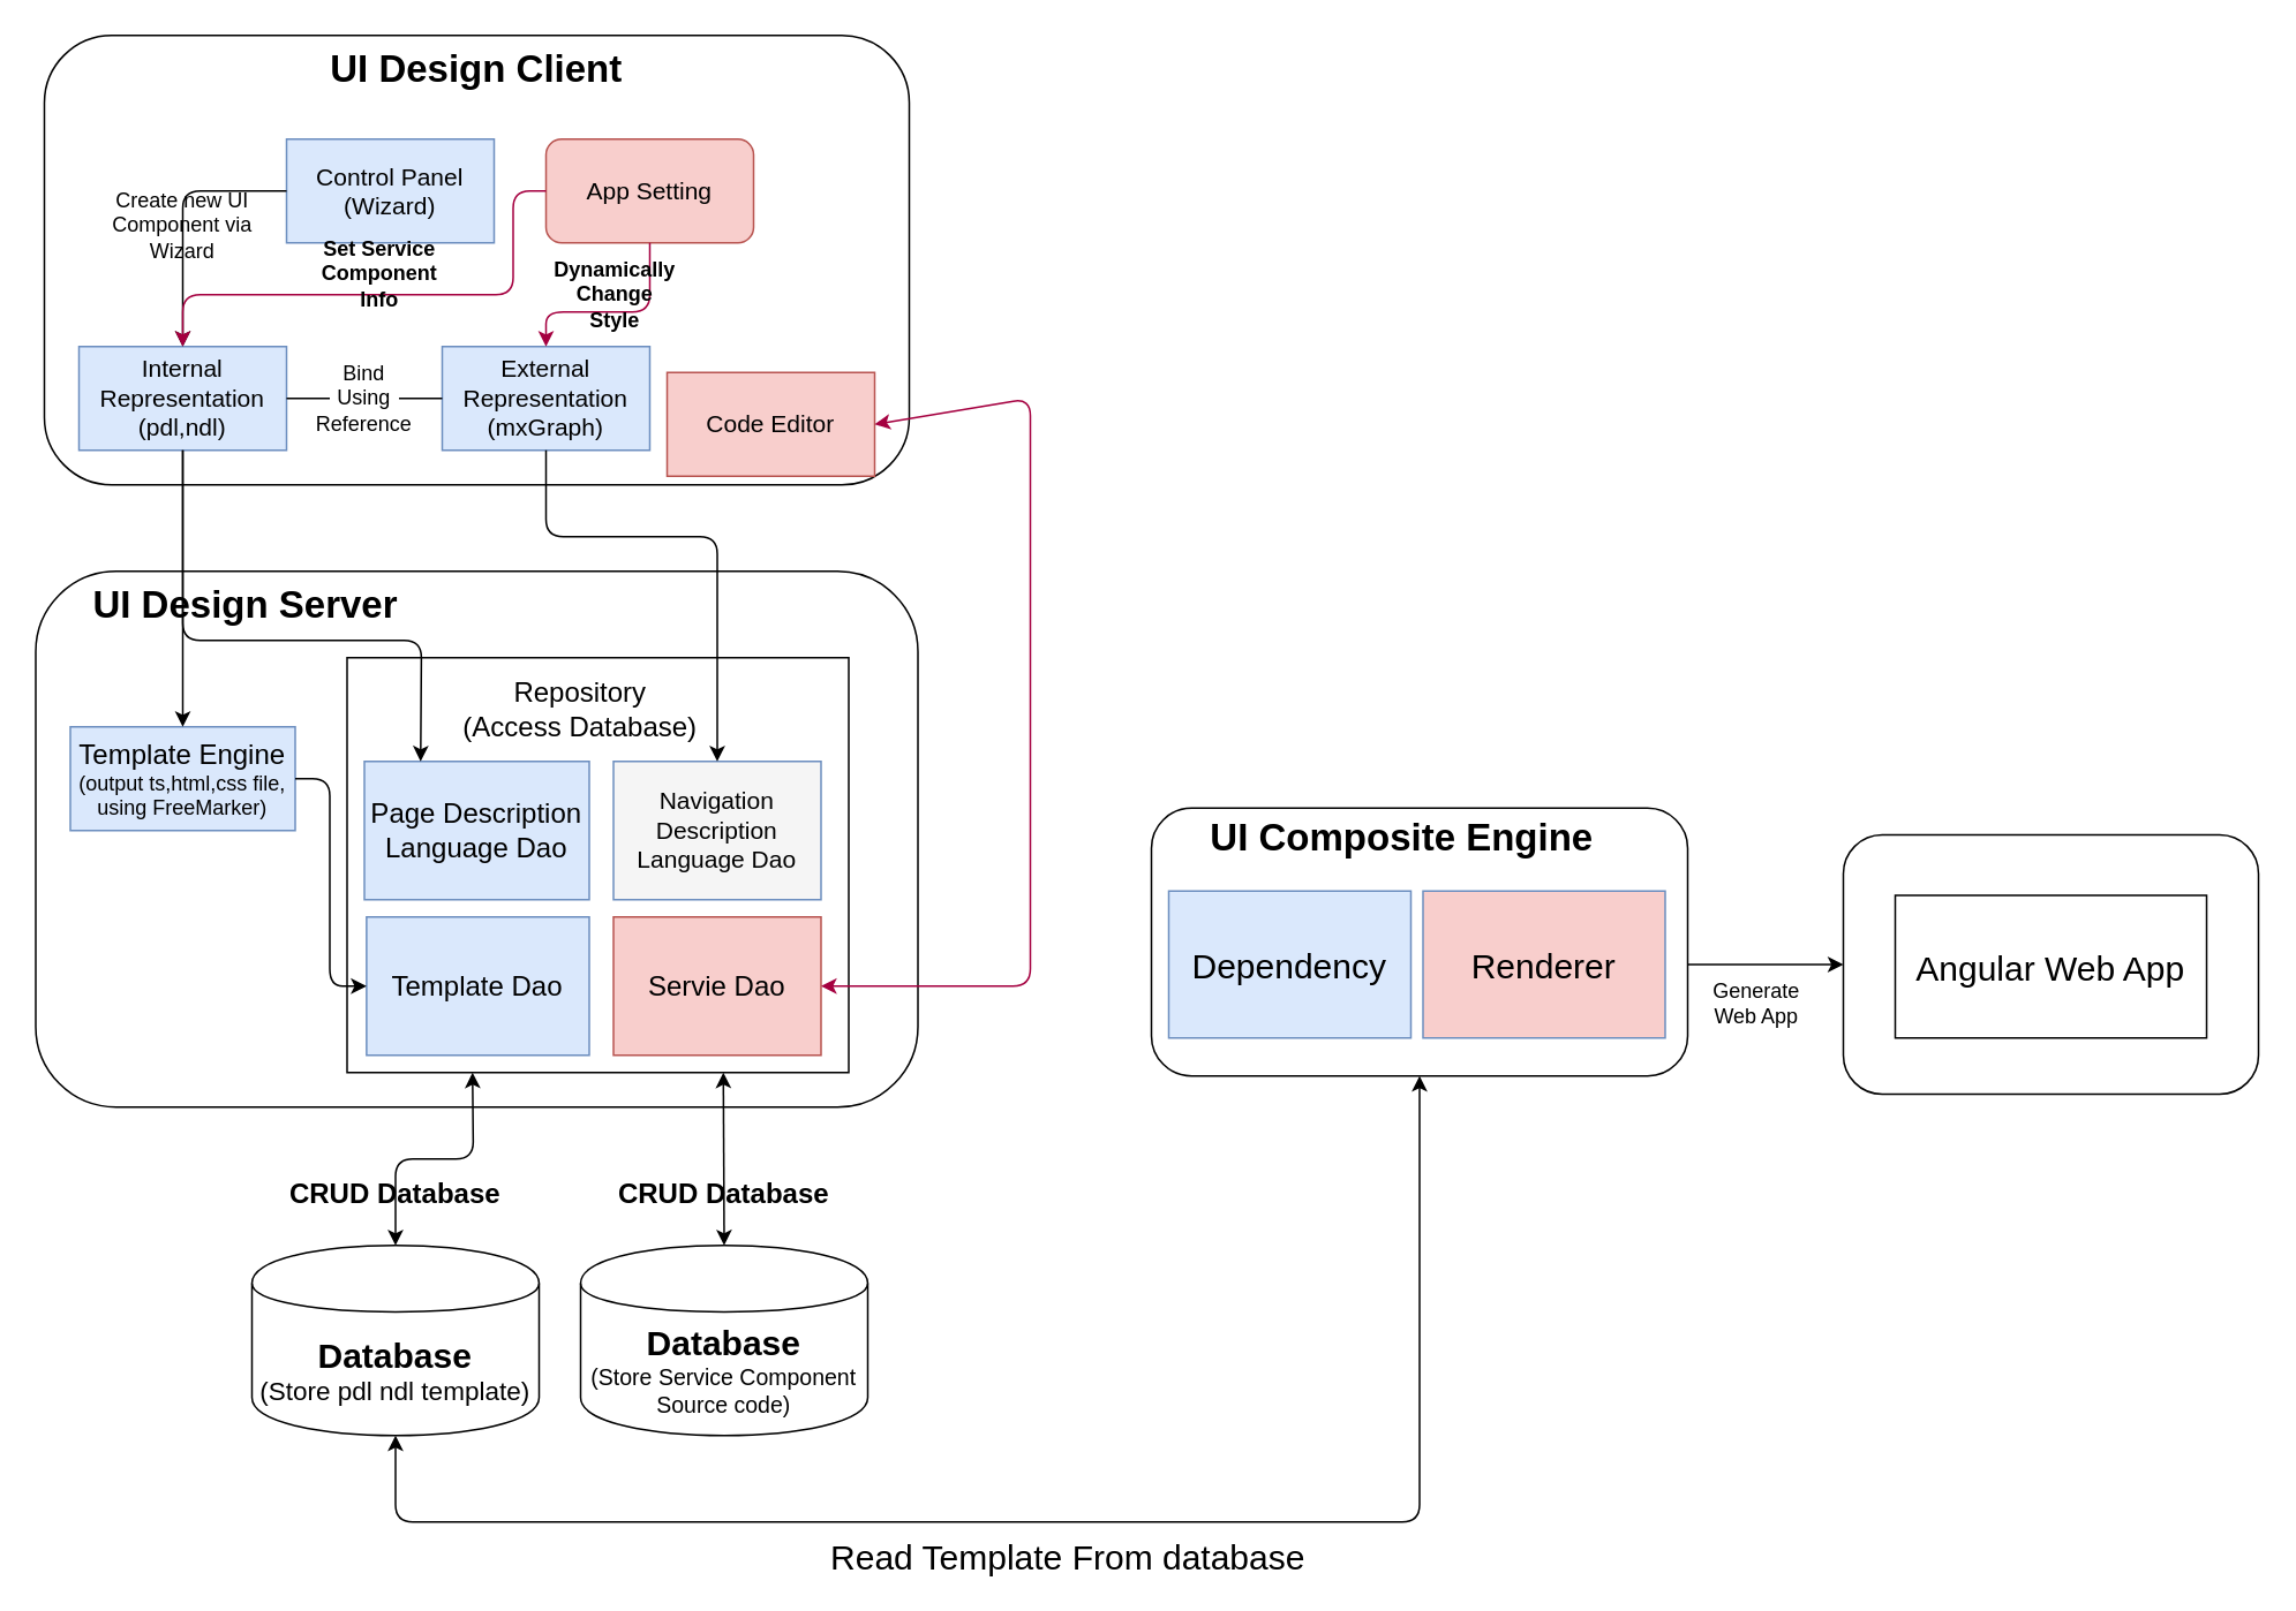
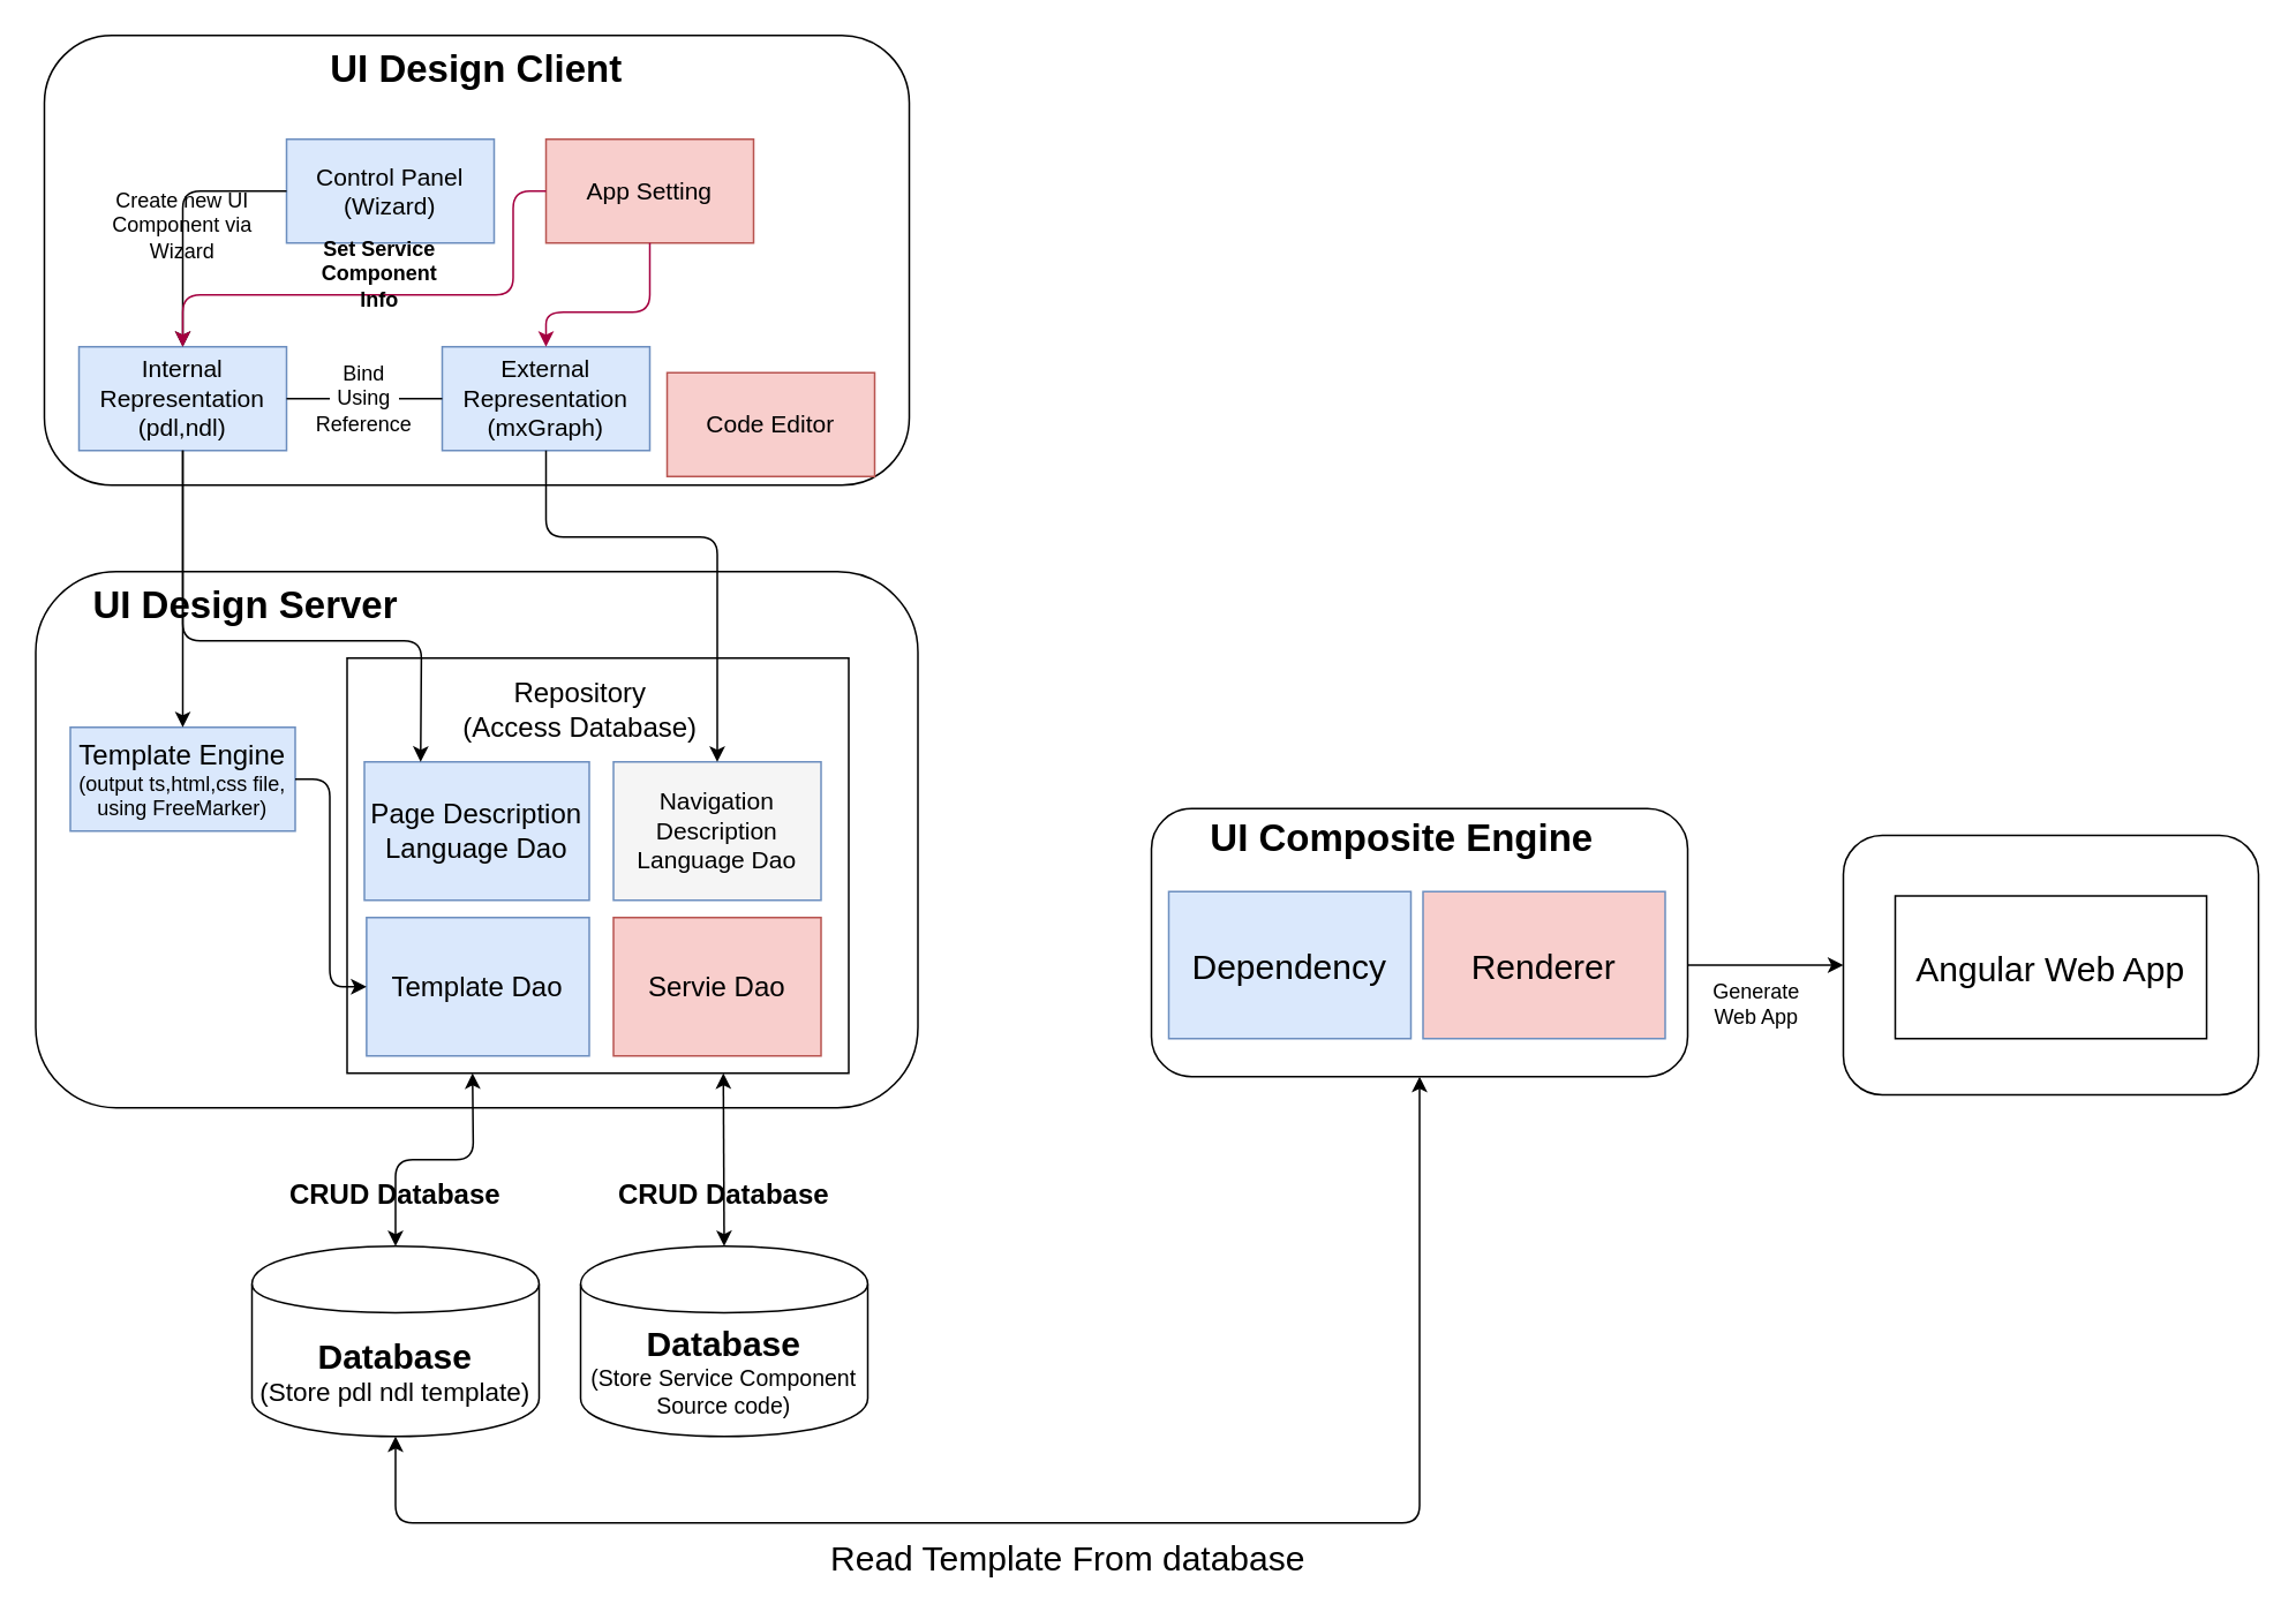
- <mxCell id="14" value="&lt;font style=&quot;font-size: 14px&quot;&gt;App Setting&lt;/font&gt;" style="whiteSpace=wrap;html=1;fillColor=#f8cecc;strokeColor=#b85450;rounded=1;" parent="2" vertex="1"><mxGeometry x="290" y="60" width="120" height="60" as="geometry" /></mxCell>
+ <mxCell id="14" value="&lt;font style=&quot;font-size: 14px&quot;&gt;App Setting&lt;/font&gt;" style="rounded=0;whiteSpace=wrap;html=1;fillColor=#f8cecc;strokeColor=#b85450;" parent="2" vertex="1"><mxGeometry x="290" y="60" width="120" height="60" as="geometry" /></mxCell>
- <mxCell id="16" value="Dynamically Change Style" style="text;html=1;strokeColor=none;fillColor=none;align=center;verticalAlign=middle;whiteSpace=wrap;rounded=0;fontStyle=1" parent="2" vertex="1"><mxGeometry x="310" y="140" width="40" height="20" as="geometry" /></mxCell>
- <mxCell id="35" value="" style="endArrow=classic;startArrow=classic;html=1;exitX=1;exitY=0.5;exitDx=0;exitDy=0;entryX=1;entryY=0.5;entryDx=0;entryDy=0;fillColor=#d80073;strokeColor=#A50040;" parent="1" source="31" target="5" edge="1"><mxGeometry width="50" height="50" relative="1" as="geometry"><mxPoint x="635" y="410" as="sourcePoint" /><mxPoint x="685" y="360" as="targetPoint" /><Array as="points"><mxPoint x="595" y="570" /><mxPoint x="595" y="230" /></Array></mxGeometry></mxCell>
